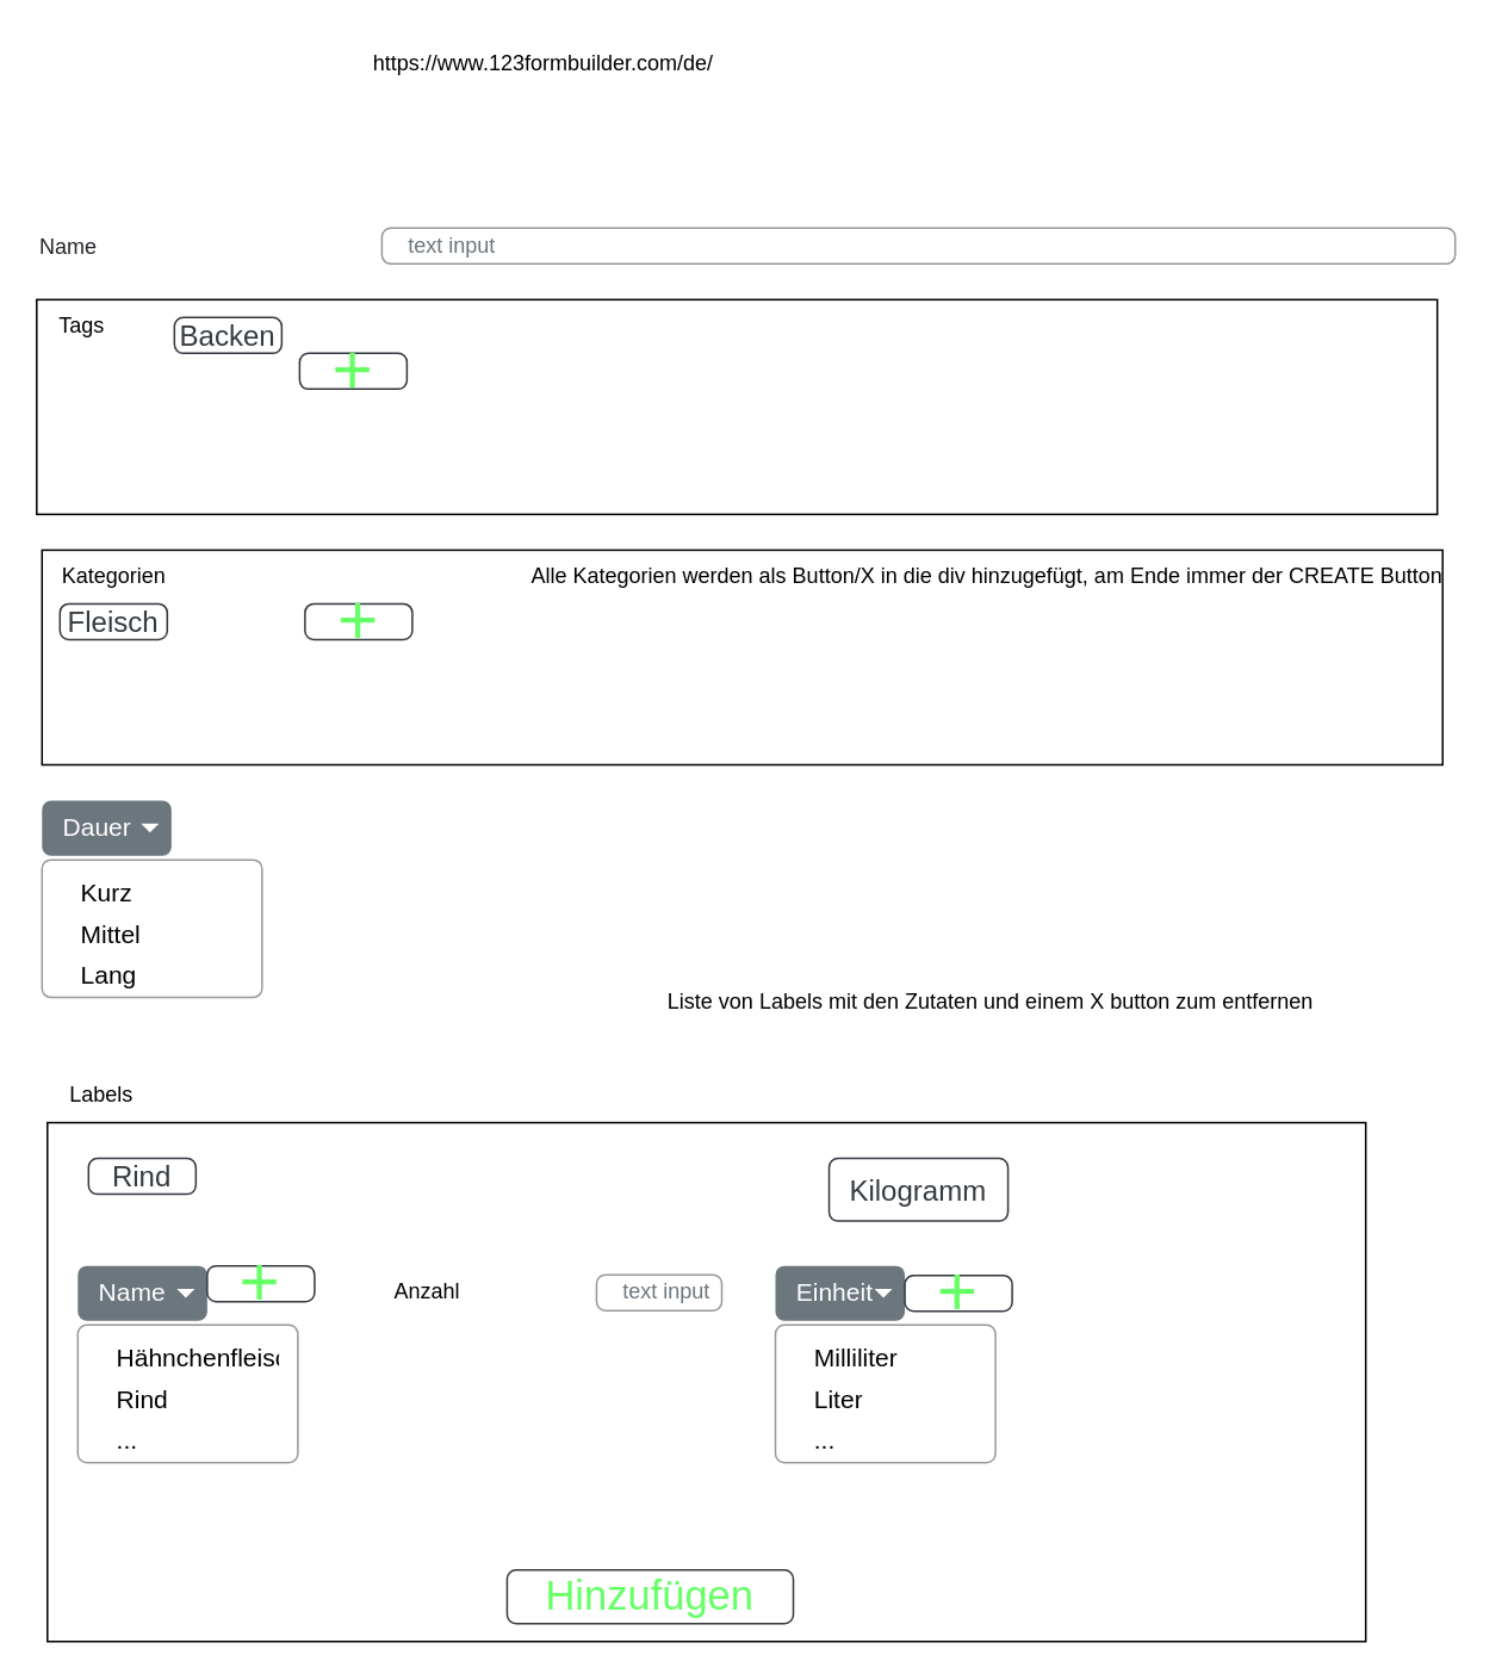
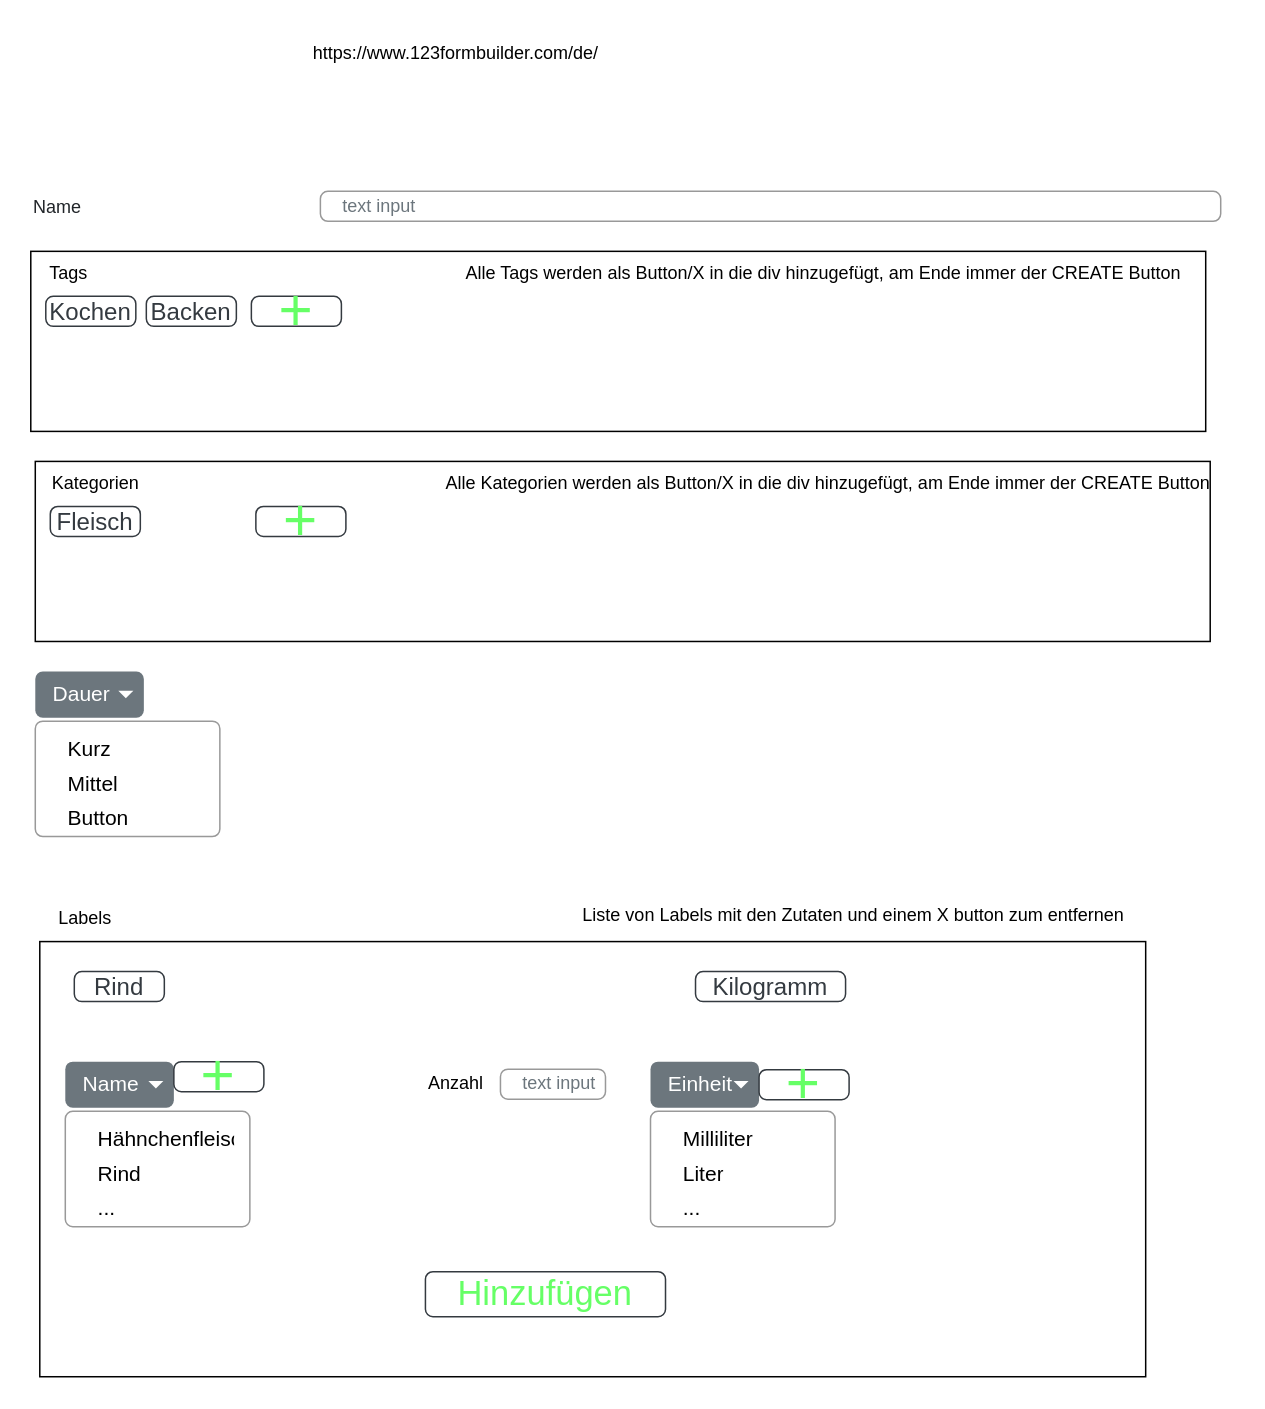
+ <mxCell id="7" value="Alle Tags werden als Button/X in die div hinzugefügt, am Ende immer der CREATE Button" style="text;html=1;align=center;verticalAlign=middle;resizable=0;points=[];autosize=1;strokeColor=none;fillColor=none;" vertex="1" parent="5"><mxGeometry x="273" width="510" height="30" as="geometry" /></mxCell>
- <mxCell id="11" value="Backen" style="html=1;shadow=0;dashed=0;shape=mxgraph.bootstrap.rrect;rSize=5;strokeColor=#343A40;strokeWidth=1;fillColor=none;fontColor=#343A40;whiteSpace=wrap;align=center;verticalAlign=middle;spacingLeft=0;fontStyle=0;fontSize=16;spacing=5;" vertex="1" parent="8"><mxGeometry x="77" y="10" width="60" height="20" as="geometry" /></mxCell>
+ <mxCell id="11" value="Backen" style="html=1;shadow=0;dashed=0;shape=mxgraph.bootstrap.rrect;rSize=5;strokeColor=#343A40;strokeWidth=1;fillColor=none;fontColor=#343A40;whiteSpace=wrap;align=center;verticalAlign=middle;spacingLeft=0;fontStyle=0;fontSize=16;spacing=5;" vertex="1" parent="8"><mxGeometry x="77" y="30" width="60" height="20" as="geometry" /></mxCell>
+ <mxCell id="10" value="Kochen" style="html=1;shadow=0;dashed=0;shape=mxgraph.bootstrap.rrect;rSize=5;strokeColor=#343A40;strokeWidth=1;fillColor=none;fontColor=#343A40;whiteSpace=wrap;align=center;verticalAlign=middle;spacingLeft=0;fontStyle=0;fontSize=16;spacing=5;" vertex="1" parent="8"><mxGeometry x="10" y="30" width="60" height="20" as="geometry" /></mxCell>
- <mxCell id="27" value="Lang" style="text;align=left;verticalAlign=middle;spacingLeft=20;spacingRight=10;overflow=hidden;points=[[0,0.5],[1,0.5]];portConstraint=eastwest;rotatable=0;whiteSpace=wrap;html=1;fontColor=inherit;fontSize=14;fontStyle=0;" vertex="1" parent="23"><mxGeometry y="53.846" width="123" height="23.077" as="geometry" /></mxCell>
+ <mxCell id="27" value="Button" style="text;align=left;verticalAlign=middle;spacingLeft=20;spacingRight=10;overflow=hidden;points=[[0,0.5],[1,0.5]];portConstraint=eastwest;rotatable=0;whiteSpace=wrap;html=1;fontColor=inherit;fontSize=14;fontStyle=0;" vertex="1" parent="23"><mxGeometry y="53.846" width="123" height="23.077" as="geometry" /></mxCell>
- <mxCell id="53" value="Liste von Labels mit den Zutaten und einem X button zum entfernen" style="text;html=1;align=center;verticalAlign=middle;resizable=0;points=[];autosize=1;strokeColor=none;fillColor=none;" vertex="1" parent="1"><mxGeometry x="358" y="545" width="390" height="30" as="geometry" /></mxCell>
+ <mxCell id="53" value="Liste von Labels mit den Zutaten und einem X button zum entfernen" style="text;html=1;align=center;verticalAlign=middle;resizable=0;points=[];autosize=1;strokeColor=none;fillColor=none;" vertex="1" parent="1"><mxGeometry x="373" y="595" width="390" height="30" as="geometry" /></mxCell>
- <mxCell id="54" value="Kilogramm" style="html=1;shadow=0;dashed=0;shape=mxgraph.bootstrap.rrect;rSize=5;strokeColor=#343A40;strokeWidth=1;fillColor=none;fontColor=#343A40;whiteSpace=wrap;align=center;verticalAlign=middle;spacingLeft=0;fontStyle=0;fontSize=16;spacing=5;" vertex="1" parent="1"><mxGeometry x="463" y="647" width="100" height="35" as="geometry" /></mxCell>
+ <mxCell id="54" value="Kilogramm" style="html=1;shadow=0;dashed=0;shape=mxgraph.bootstrap.rrect;rSize=5;strokeColor=#343A40;strokeWidth=1;fillColor=none;fontColor=#343A40;whiteSpace=wrap;align=center;verticalAlign=middle;spacingLeft=0;fontStyle=0;fontSize=16;spacing=5;" vertex="1" parent="1"><mxGeometry x="463" y="647" width="100" height="20" as="geometry" /></mxCell>
- <mxCell id="40" value="Anzahl" style="text;html=1;align=center;verticalAlign=middle;resizable=0;points=[];autosize=1;strokeColor=none;fillColor=none;" vertex="1" parent="1"><mxGeometry x="208" y="707" width="60" height="30" as="geometry" /></mxCell>
+ <mxCell id="40" value="Anzahl" style="text;html=1;align=center;verticalAlign=middle;resizable=0;points=[];autosize=1;strokeColor=none;fillColor=none;" vertex="1" parent="1"><mxGeometry x="273" y="707" width="60" height="30" as="geometry" /></mxCell>
- <mxCell id="51" value="Hinzufügen" style="html=1;shadow=0;dashed=0;shape=mxgraph.bootstrap.rrect;rSize=5;strokeColor=#343A40;strokeWidth=1;fillColor=none;fontColor=#66FF66;whiteSpace=wrap;align=center;verticalAlign=middle;spacingLeft=0;fontStyle=0;fontSize=23;spacing=5;" vertex="1" parent="1"><mxGeometry x="283" y="877" width="160" height="30" as="geometry" /></mxCell>
+ <mxCell id="51" value="Hinzufügen" style="html=1;shadow=0;dashed=0;shape=mxgraph.bootstrap.rrect;rSize=5;strokeColor=#343A40;strokeWidth=1;fillColor=none;fontColor=#66FF66;whiteSpace=wrap;align=center;verticalAlign=middle;spacingLeft=0;fontStyle=0;fontSize=23;spacing=5;" vertex="1" parent="1"><mxGeometry x="283" y="847" width="160" height="30" as="geometry" /></mxCell>
